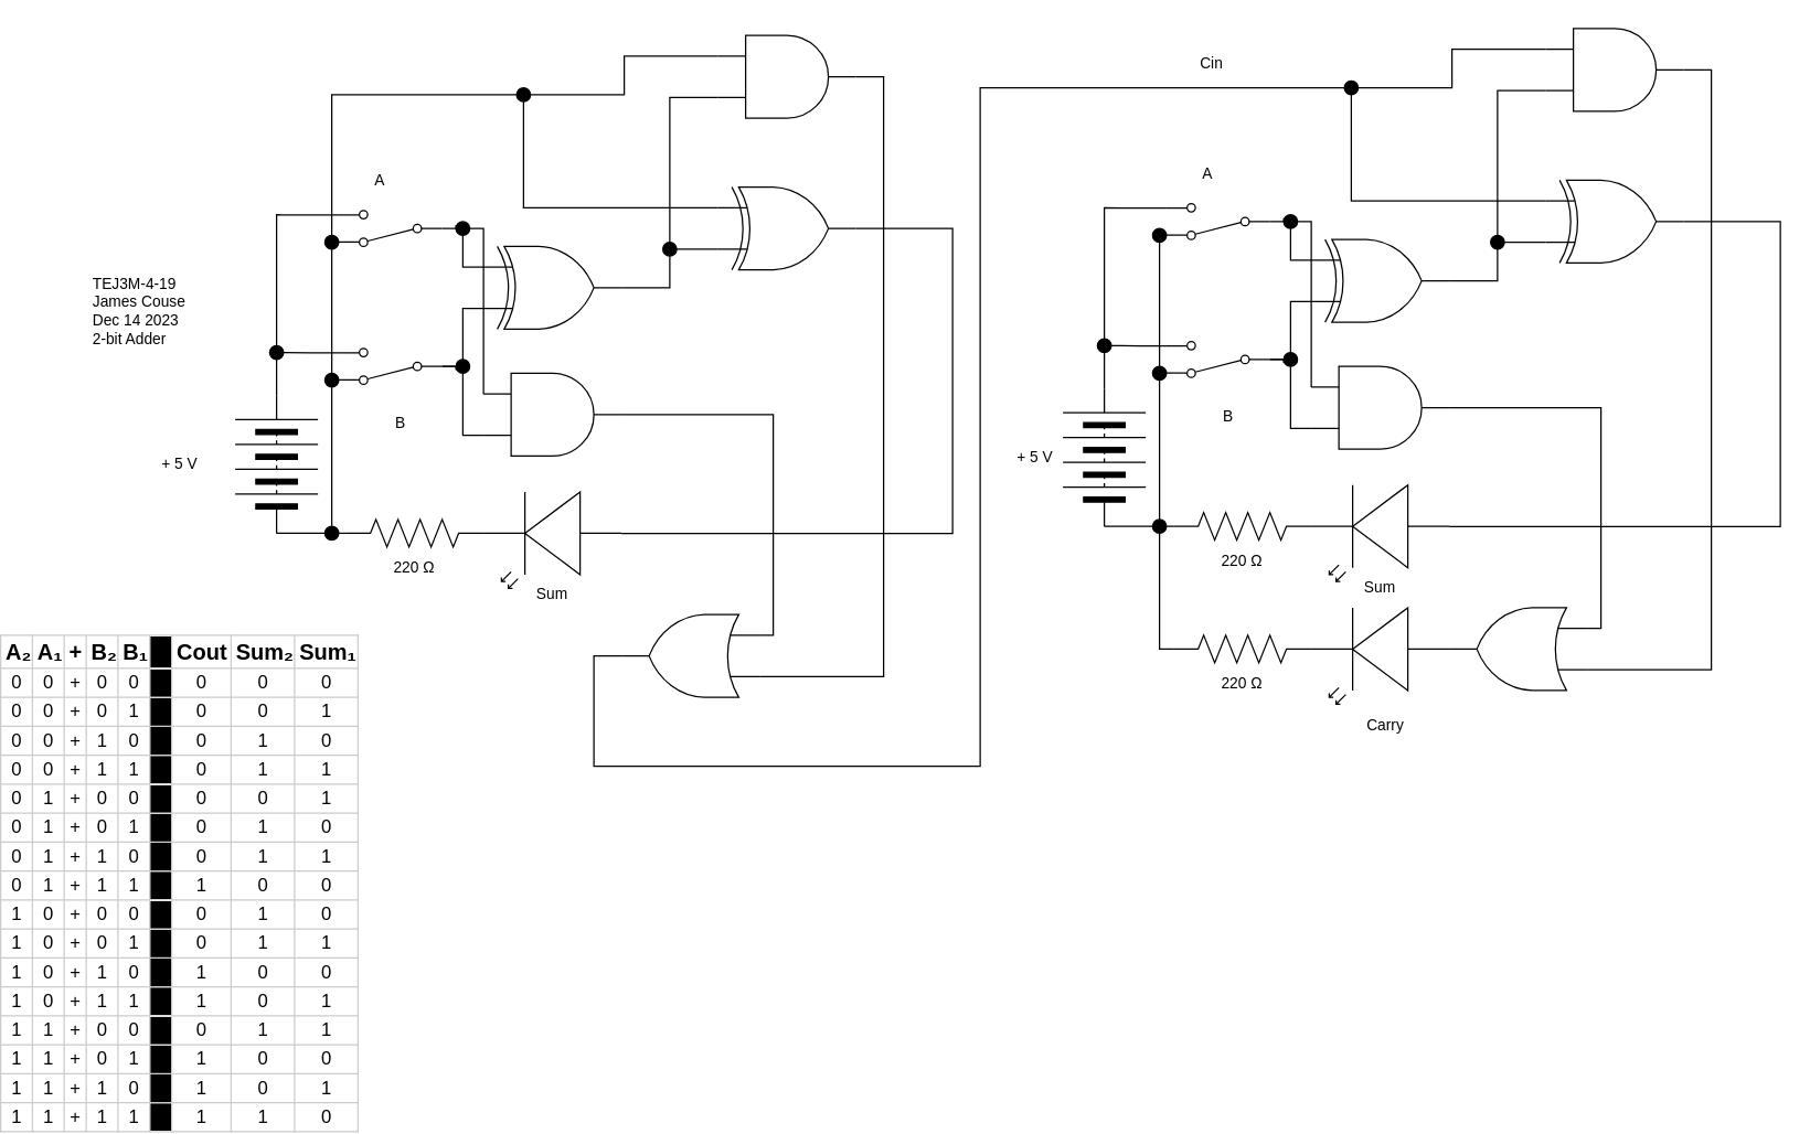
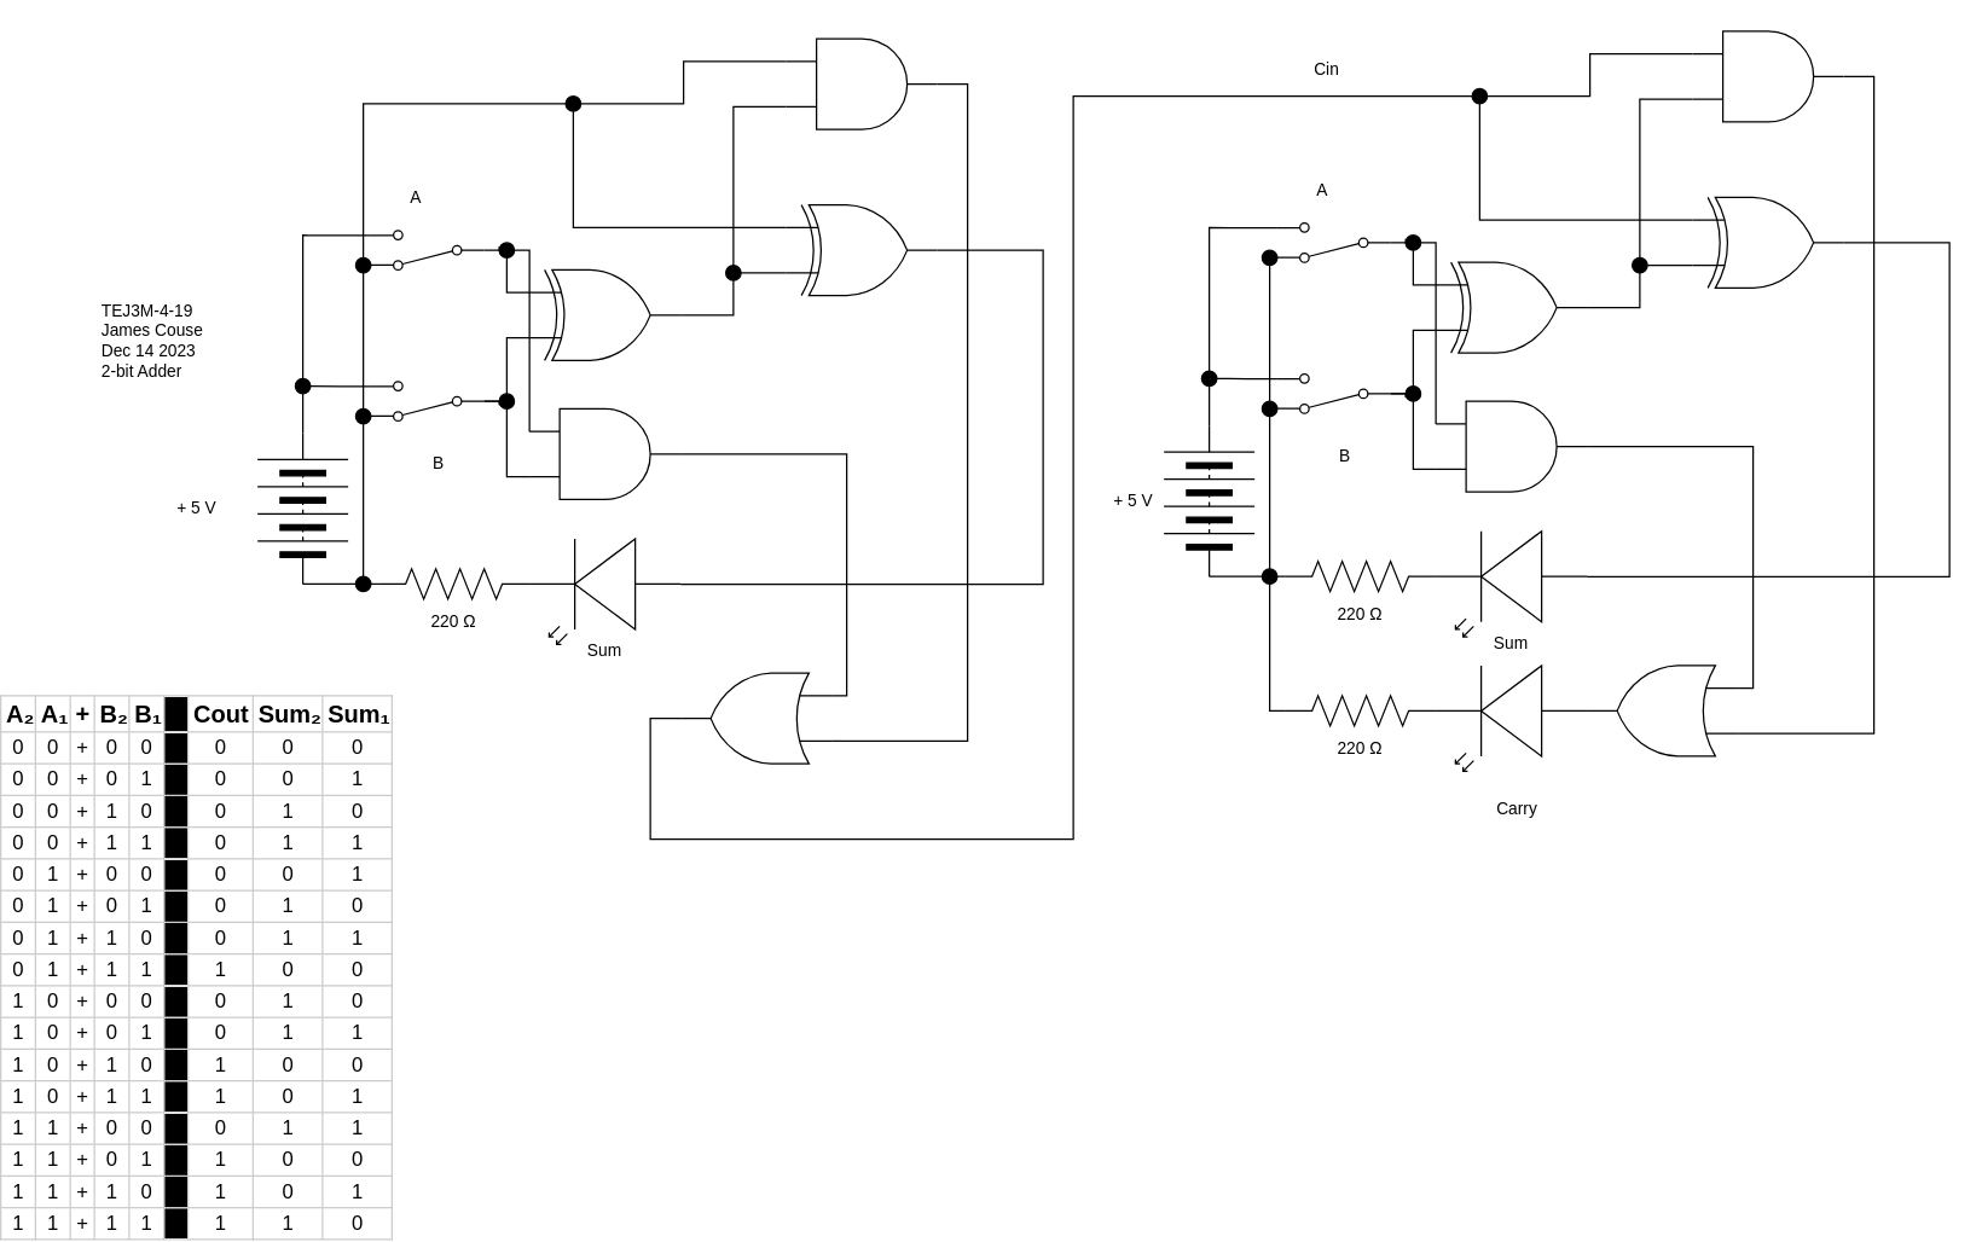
- <mxCell id="77" value="Carry" style="text;strokeColor=none;align=center;fillColor=none;html=1;verticalAlign=middle;whiteSpace=wrap;rounded=0;fontFamily=Helvetica;fontSize=11;fontColor=default;" vertex="1" parent="1"><mxGeometry x="929" y="510" width="60" height="30" as="geometry" /></mxCell>
+ <mxCell id="77" value="Carry" style="text;strokeColor=none;align=center;fillColor=none;html=1;verticalAlign=middle;whiteSpace=wrap;rounded=0;fontFamily=Helvetica;fontSize=11;fontColor=default;" vertex="1" parent="1"><mxGeometry x="929" y="520" width="60" height="30" as="geometry" /></mxCell>
